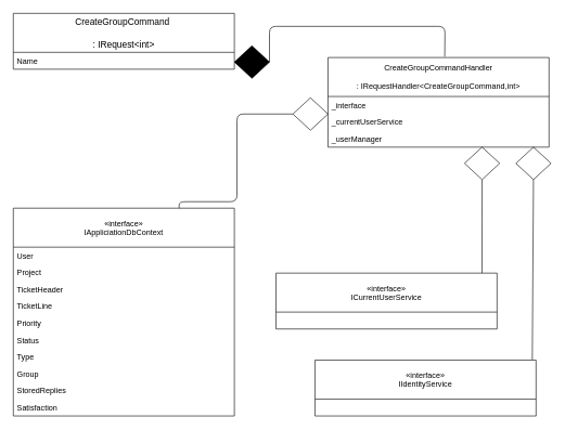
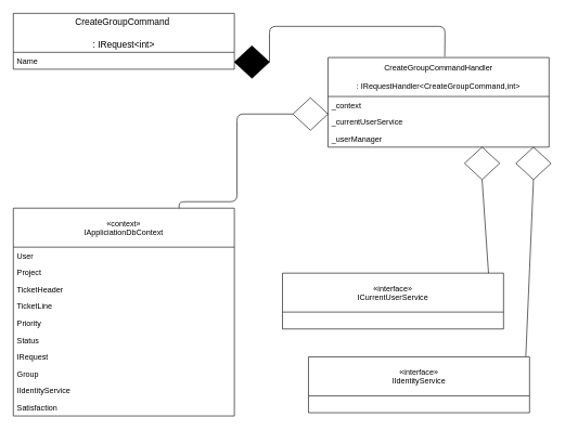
- <mxCell id="25" value="_interface" style="text;strokeColor=none;fillColor=none;align=left;verticalAlign=top;spacingLeft=4;spacingRight=4;overflow=hidden;rotatable=0;points=[[0,0.5],[1,0.5]];portConstraint=eastwest;" parent="24" vertex="1"><mxGeometry y="60" width="340" height="26" as="geometry" /></mxCell>
+ <mxCell id="25" value="_context" style="text;strokeColor=none;fillColor=none;align=left;verticalAlign=top;spacingLeft=4;spacingRight=4;overflow=hidden;rotatable=0;points=[[0,0.5],[1,0.5]];portConstraint=eastwest;" parent="24" vertex="1"><mxGeometry y="60" width="340" height="26" as="geometry" /></mxCell>
- <mxCell id="2" value="«interface»&#10;IAppliciationDbContext" style="swimlane;fontStyle=0;childLayout=stackLayout;horizontal=1;startSize=60;fillColor=none;horizontalStack=0;resizeParent=1;resizeParentMax=0;resizeLast=0;collapsible=1;marginBottom=0;" parent="1" vertex="1"><mxGeometry x="20" y="320" width="340" height="320" as="geometry" /></mxCell>
+ <mxCell id="2" value="«context»&#10;IAppliciationDbContext" style="swimlane;fontStyle=0;childLayout=stackLayout;horizontal=1;startSize=60;fillColor=none;horizontalStack=0;resizeParent=1;resizeParentMax=0;resizeLast=0;collapsible=1;marginBottom=0;" parent="1" vertex="1"><mxGeometry x="20" y="320" width="340" height="320" as="geometry" /></mxCell>
- <mxCell id="21" value="«interface»&#10;ICurrentUserService" style="swimlane;fontStyle=0;childLayout=stackLayout;horizontal=1;startSize=60;fillColor=none;horizontalStack=0;resizeParent=1;resizeParentMax=0;resizeLast=0;collapsible=1;marginBottom=0;" parent="1" vertex="1"><mxGeometry x="424" y="420" width="340" height="86" as="geometry" /></mxCell>
+ <mxCell id="21" value="«interface»&#10;ICurrentUserService" style="swimlane;fontStyle=0;childLayout=stackLayout;horizontal=1;startSize=60;fillColor=none;horizontalStack=0;resizeParent=1;resizeParentMax=0;resizeLast=0;collapsible=1;marginBottom=0;" parent="1" vertex="1"><mxGeometry x="434" y="420" width="340" height="86" as="geometry" /></mxCell>
- <mxCell id="9" value="Type" style="text;strokeColor=none;fillColor=none;align=left;verticalAlign=top;spacingLeft=4;spacingRight=4;overflow=hidden;rotatable=0;points=[[0,0.5],[1,0.5]];portConstraint=eastwest;" parent="2" vertex="1"><mxGeometry y="216" width="340" height="26" as="geometry" /></mxCell>
+ <mxCell id="9" value="IRequest" style="text;strokeColor=none;fillColor=none;align=left;verticalAlign=top;spacingLeft=4;spacingRight=4;overflow=hidden;rotatable=0;points=[[0,0.5],[1,0.5]];portConstraint=eastwest;" parent="2" vertex="1"><mxGeometry y="216" width="340" height="26" as="geometry" /></mxCell>
- <mxCell id="28" value="«interface»&#10;IIdentityService" style="swimlane;fontStyle=0;childLayout=stackLayout;horizontal=1;startSize=60;fillColor=none;horizontalStack=0;resizeParent=1;resizeParentMax=0;resizeLast=0;collapsible=1;marginBottom=0;" parent="1" vertex="1"><mxGeometry x="484" y="554" width="340" height="86" as="geometry" /></mxCell>
+ <mxCell id="28" value="«interface»&#10;IIdentityService" style="swimlane;fontStyle=0;childLayout=stackLayout;horizontal=1;startSize=60;fillColor=none;horizontalStack=0;resizeParent=1;resizeParentMax=0;resizeLast=0;collapsible=1;marginBottom=0;" parent="1" vertex="1"><mxGeometry x="474" y="549" width="340" height="86" as="geometry" /></mxCell>
- <mxCell id="11" value="StoredReplies" style="text;strokeColor=none;fillColor=none;align=left;verticalAlign=top;spacingLeft=4;spacingRight=4;overflow=hidden;rotatable=0;points=[[0,0.5],[1,0.5]];portConstraint=eastwest;" parent="2" vertex="1"><mxGeometry y="268" width="340" height="26" as="geometry" /></mxCell>
+ <mxCell id="11" value="IIdentityService" style="text;strokeColor=none;fillColor=none;align=left;verticalAlign=top;spacingLeft=4;spacingRight=4;overflow=hidden;rotatable=0;points=[[0,0.5],[1,0.5]];portConstraint=eastwest;" parent="2" vertex="1"><mxGeometry y="268" width="340" height="26" as="geometry" /></mxCell>
